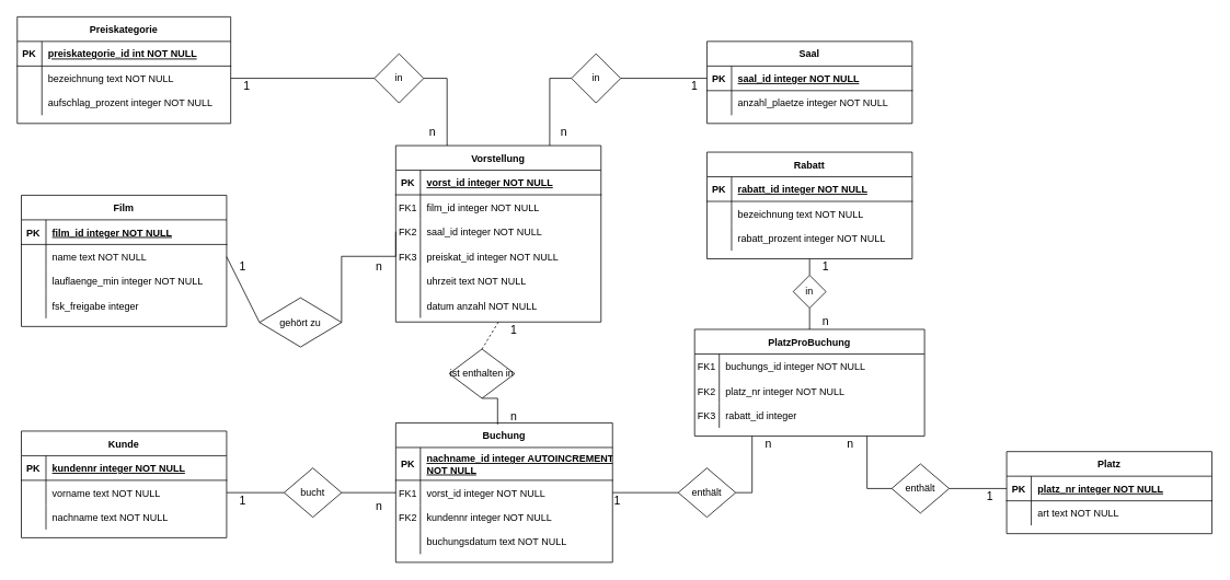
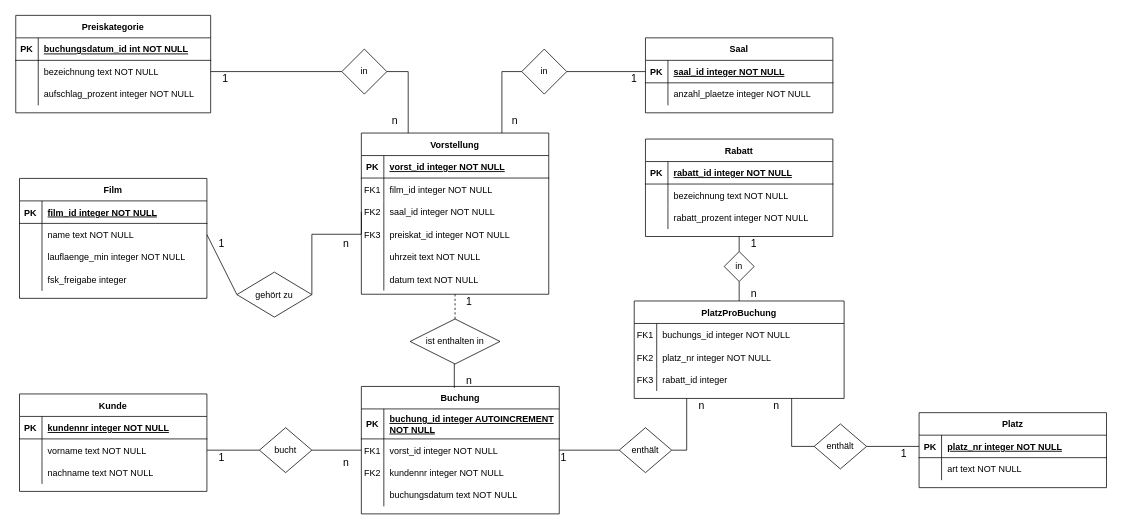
- <mxCell id="18" value="preiskategorie_id int NOT NULL " style="shape=partialRectangle;overflow=hidden;connectable=0;fillColor=none;top=0;left=0;bottom=0;right=0;align=left;spacingLeft=6;fontStyle=5;" parent="16" vertex="1"><mxGeometry x="30" width="230" height="30" as="geometry" /></mxCell>
+ <mxCell id="18" value="buchungsdatum_id int NOT NULL " style="shape=partialRectangle;overflow=hidden;connectable=0;fillColor=none;top=0;left=0;bottom=0;right=0;align=left;spacingLeft=6;fontStyle=5;" parent="16" vertex="1"><mxGeometry x="30" width="230" height="30" as="geometry" /></mxCell>
- <mxCell id="43" value="datum anzahl NOT NULL" style="shape=partialRectangle;overflow=hidden;connectable=0;fillColor=none;top=0;left=0;bottom=0;right=0;align=left;spacingLeft=6;" parent="41" vertex="1"><mxGeometry x="30" width="220" height="30" as="geometry" /></mxCell>
+ <mxCell id="43" value="datum text NOT NULL" style="shape=partialRectangle;overflow=hidden;connectable=0;fillColor=none;top=0;left=0;bottom=0;right=0;align=left;spacingLeft=6;" parent="41" vertex="1"><mxGeometry x="30" width="220" height="30" as="geometry" /></mxCell>
- <mxCell id="108" value="ist enthalten in" style="shape=rhombus;perimeter=rhombusPerimeter;whiteSpace=wrap;html=1;align=center;" parent="1" vertex="1"><mxGeometry x="546" y="425" width="80" height="60" as="geometry" /></mxCell>
+ <mxCell id="108" value="ist enthalten in" style="shape=rhombus;perimeter=rhombusPerimeter;whiteSpace=wrap;html=1;align=center;" parent="1" vertex="1"><mxGeometry x="546" y="425" width="120" height="60" as="geometry" /></mxCell>
- <mxCell id="47" value="nachname_id integer AUTOINCREMENT&#10;NOT NULL " style="shape=partialRectangle;overflow=hidden;connectable=0;fillColor=none;top=0;left=0;bottom=0;right=0;align=left;spacingLeft=6;fontStyle=5;" parent="45" vertex="1"><mxGeometry x="30" width="234" height="40" as="geometry" /></mxCell>
+ <mxCell id="47" value="buchung_id integer AUTOINCREMENT&#10;NOT NULL " style="shape=partialRectangle;overflow=hidden;connectable=0;fillColor=none;top=0;left=0;bottom=0;right=0;align=left;spacingLeft=6;fontStyle=5;" parent="45" vertex="1"><mxGeometry x="30" width="234" height="40" as="geometry" /></mxCell>
